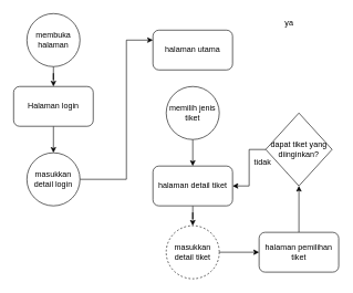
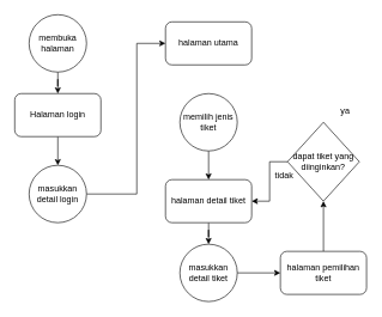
- <mxCell id="20" value="ya" style="text;html=1;align=center;verticalAlign=middle;resizable=0;points=[];autosize=1;strokeColor=none;fillColor=none;" vertex="1" parent="1"><mxGeometry x="415" y="20" width="40" height="30" as="geometry" /></mxCell>
+ <mxCell id="20" value="ya" style="text;html=1;align=center;verticalAlign=middle;resizable=0;points=[];autosize=1;strokeColor=none;fillColor=none;" vertex="1" parent="1"><mxGeometry x="460" y="140" width="40" height="30" as="geometry" /></mxCell>
- <mxCell id="10" value="halaman utama" style="rounded=1;whiteSpace=wrap;html=1;" vertex="1" parent="1"><mxGeometry x="230" y="45" width="120" height="60" as="geometry" /></mxCell>
+ <mxCell id="10" value="halaman utama" style="rounded=1;whiteSpace=wrap;html=1;" vertex="1" parent="1"><mxGeometry x="230" y="30" width="120" height="60" as="geometry" /></mxCell>
- <mxCell id="16" value="masukkan detail tiket" style="ellipse;whiteSpace=wrap;html=1;aspect=fixed;dashed=1;" vertex="1" parent="1"><mxGeometry x="250" y="340" width="80" height="80" as="geometry" /></mxCell>
+ <mxCell id="16" value="masukkan detail tiket" style="ellipse;whiteSpace=wrap;html=1;aspect=fixed;" vertex="1" parent="1"><mxGeometry x="250" y="340" width="80" height="80" as="geometry" /></mxCell>
